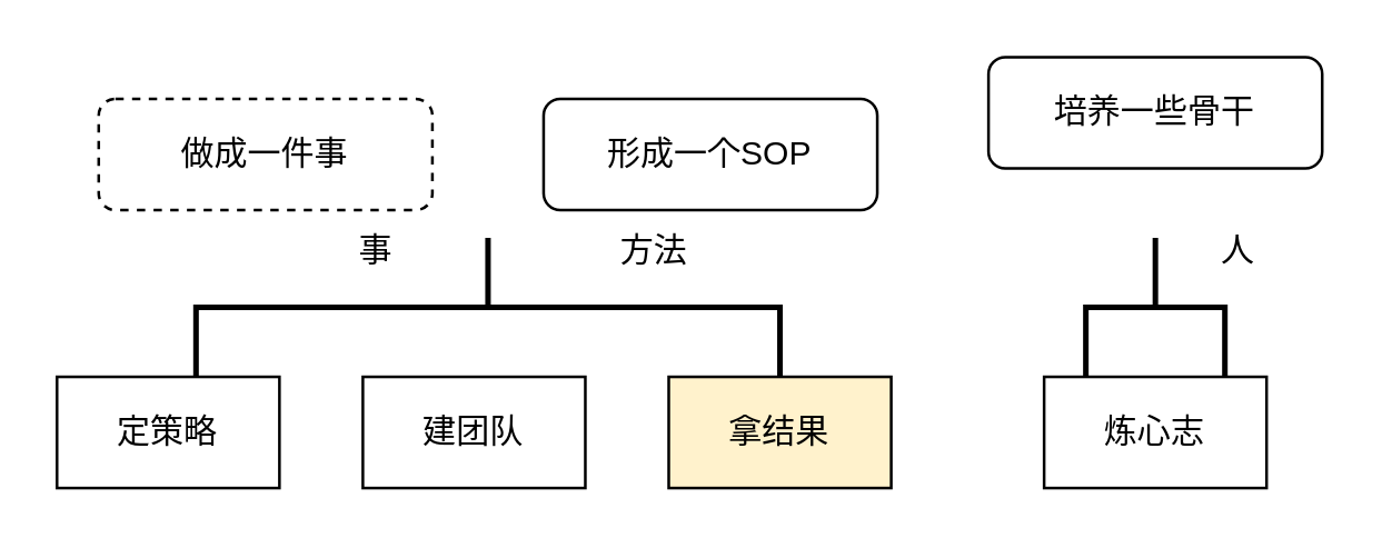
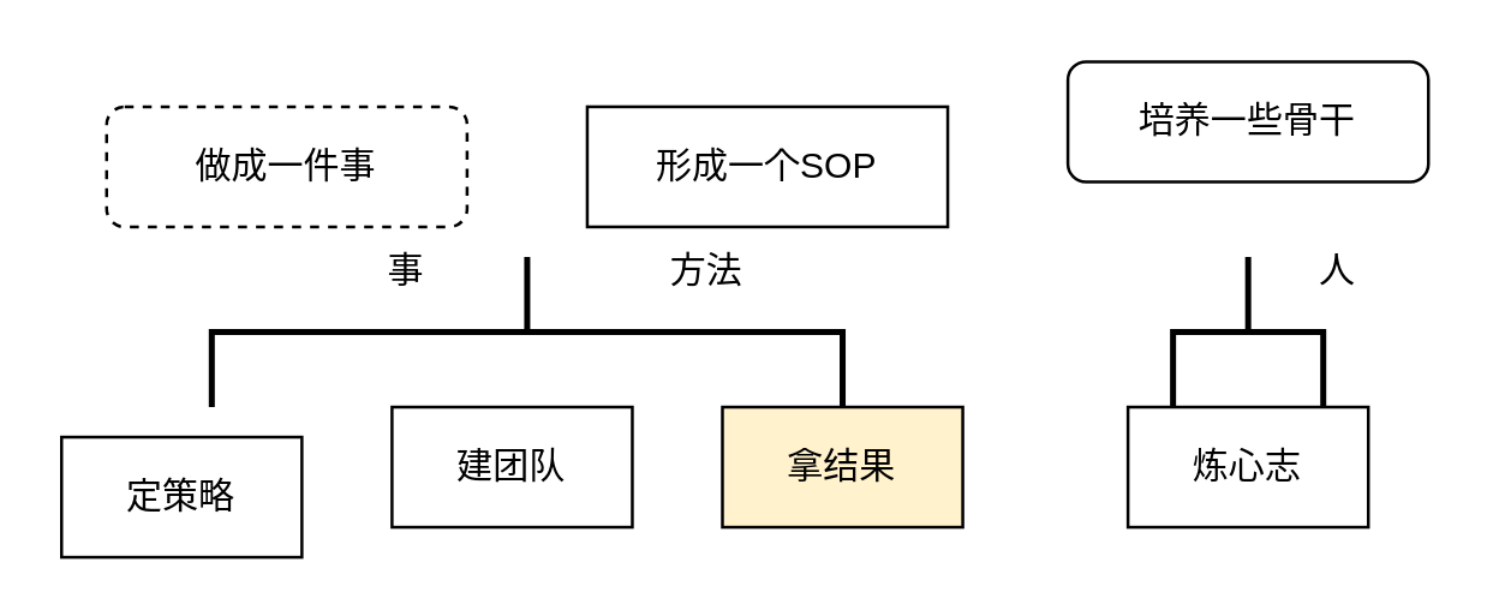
- <mxCell id="3" value="形成一个SOP" style="rounded=1;whiteSpace=wrap;html=1;" vertex="1" parent="1"><mxGeometry x="195" y="35" width="120" height="40" as="geometry" /></mxCell>
+ <mxCell id="3" value="形成一个SOP" style="whiteSpace=wrap;html=1;rounded=0;" vertex="1" parent="1"><mxGeometry x="195" y="35" width="120" height="40" as="geometry" /></mxCell>
- <mxCell id="5" value="定策略" style="rounded=0;whiteSpace=wrap;html=1;" vertex="1" parent="1"><mxGeometry x="20" y="135" width="80" height="40" as="geometry" /></mxCell>
+ <mxCell id="5" value="定策略" style="rounded=0;whiteSpace=wrap;html=1;" vertex="1" parent="1"><mxGeometry x="20" y="145" width="80" height="40" as="geometry" /></mxCell>
